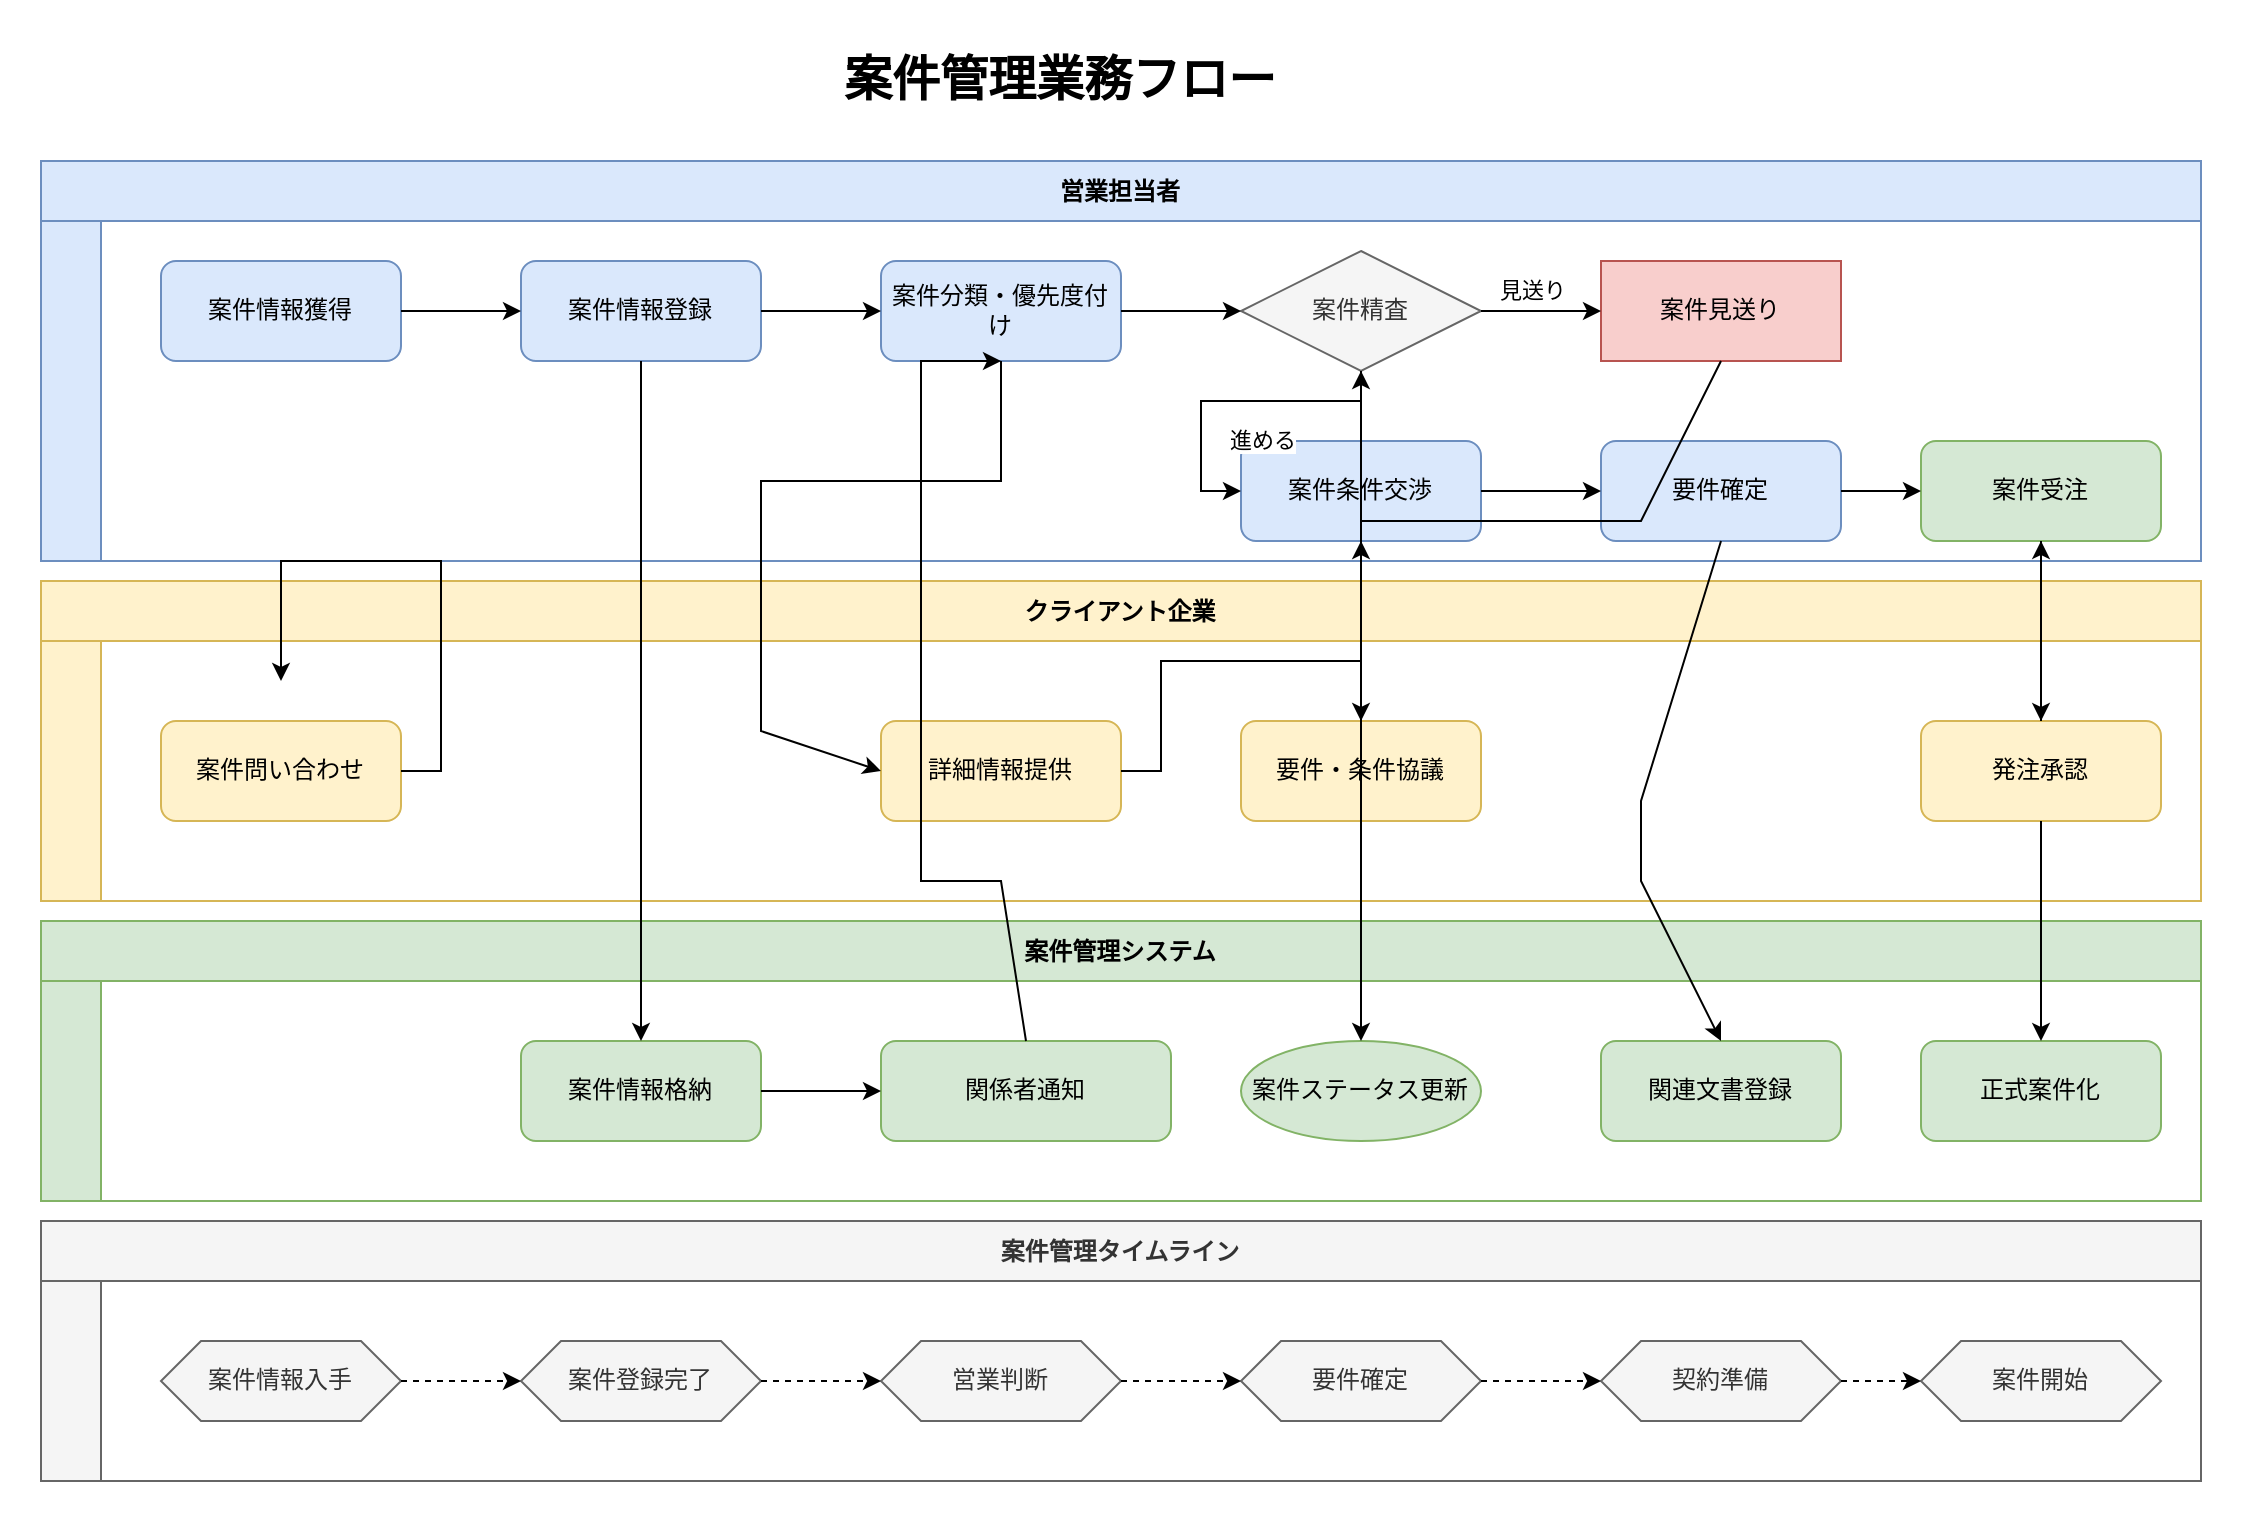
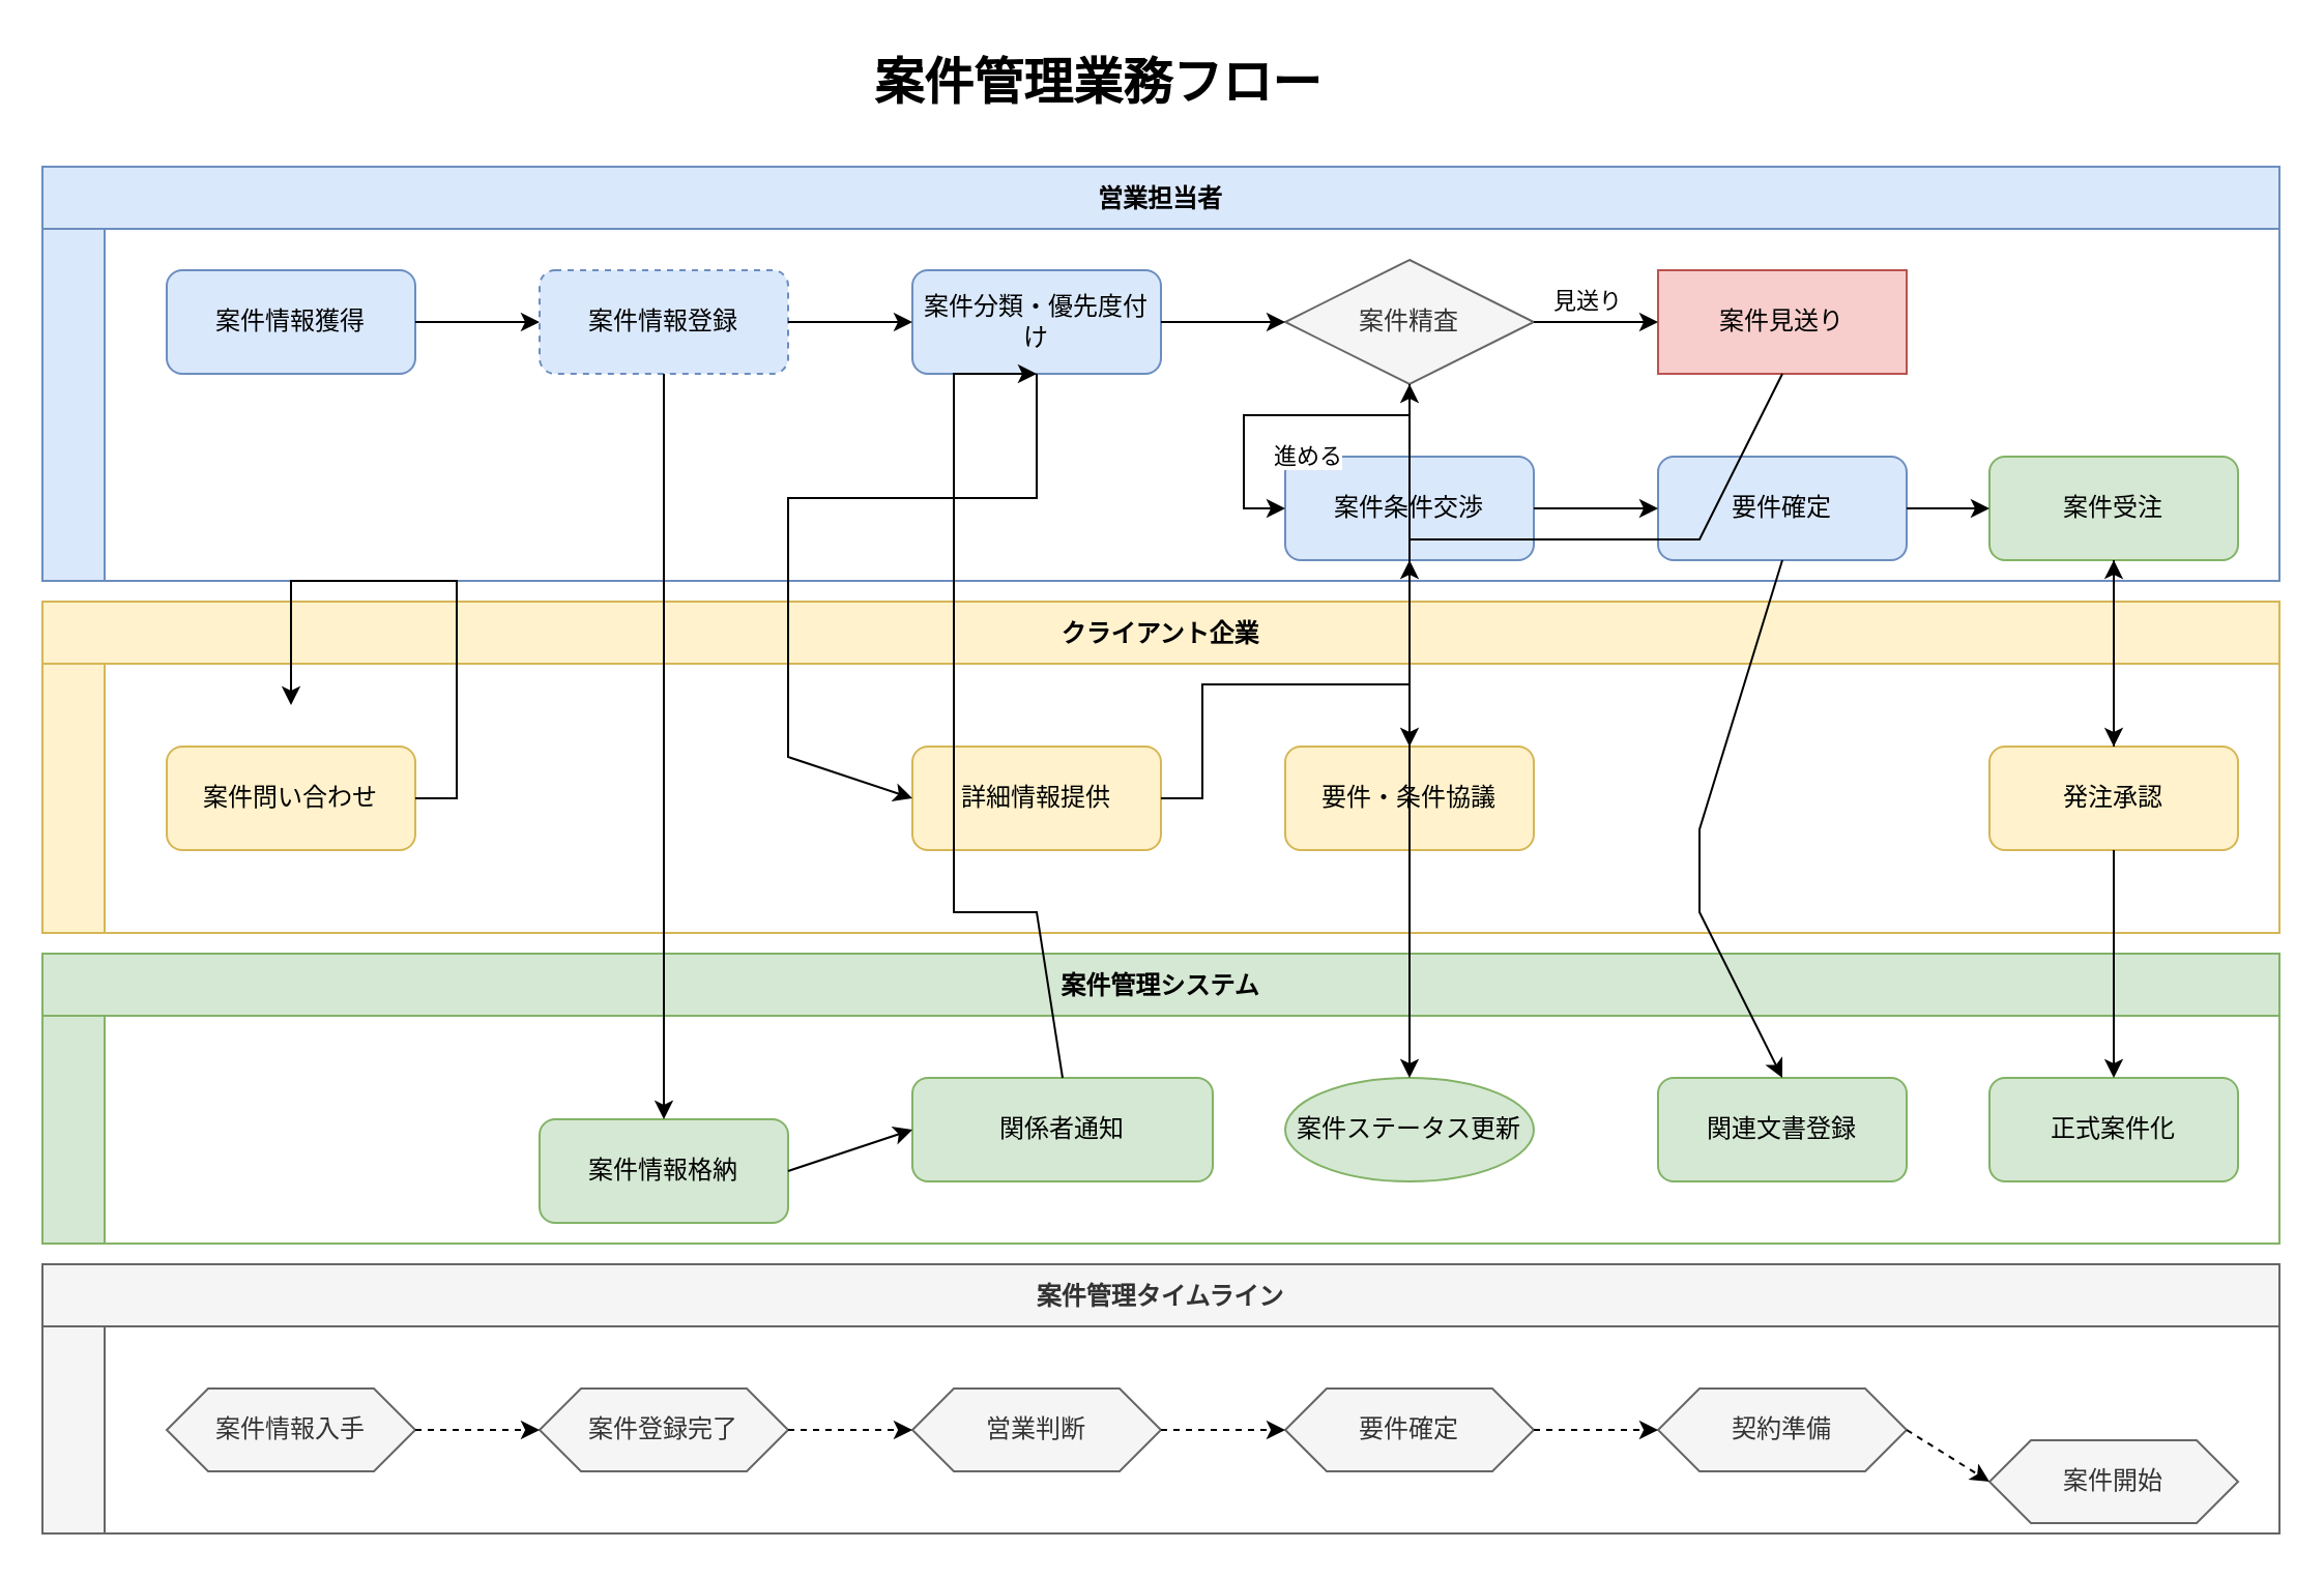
- <mxCell id="6" value="案件情報登録" style="rounded=1;whiteSpace=wrap;html=1;fillColor=#dae8fc;strokeColor=#6c8ebf;" vertex="1" parent="4"><mxGeometry x="240" y="20" width="120" height="50" as="geometry" /></mxCell>
+ <mxCell id="6" value="案件情報登録" style="rounded=1;whiteSpace=wrap;html=1;fillColor=#dae8fc;strokeColor=#6c8ebf;dashed=1;" vertex="1" parent="4"><mxGeometry x="240" y="20" width="120" height="50" as="geometry" /></mxCell>
- <mxCell id="35" value="案件情報格納" style="rounded=1;whiteSpace=wrap;html=1;fillColor=#d5e8d4;strokeColor=#82b366;" vertex="1" parent="34"><mxGeometry x="240" y="30" width="120" height="50" as="geometry" /></mxCell>
+ <mxCell id="35" value="案件情報格納" style="rounded=1;whiteSpace=wrap;html=1;fillColor=#d5e8d4;strokeColor=#82b366;" vertex="1" parent="34"><mxGeometry x="240" y="50" width="120" height="50" as="geometry" /></mxCell>
- <mxCell id="53" value="案件開始" style="shape=hexagon;perimeter=hexagonPerimeter2;whiteSpace=wrap;html=1;fixedSize=1;fillColor=#f5f5f5;strokeColor=#666666;fontColor=#333333;" vertex="1" parent="47"><mxGeometry x="940" y="30" width="120" height="40" as="geometry" /></mxCell>
+ <mxCell id="53" value="案件開始" style="shape=hexagon;perimeter=hexagonPerimeter2;whiteSpace=wrap;html=1;fixedSize=1;fillColor=#f5f5f5;strokeColor=#666666;fontColor=#333333;" vertex="1" parent="47"><mxGeometry x="940" y="55" width="120" height="40" as="geometry" /></mxCell>
